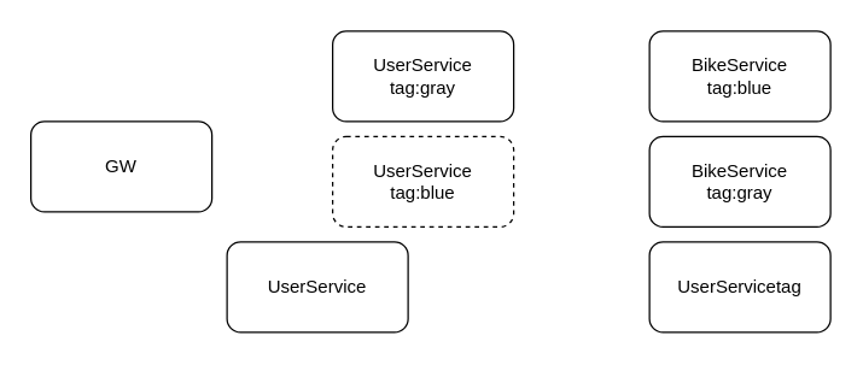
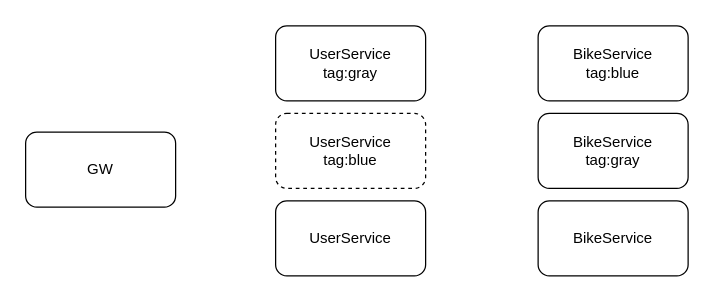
- <mxCell id="2" value="GW" style="rounded=1;whiteSpace=wrap;html=1;" vertex="1" parent="1"><mxGeometry x="20" y="80" width="120" height="60" as="geometry" /></mxCell>
+ <mxCell id="2" value="GW" style="rounded=1;whiteSpace=wrap;html=1;" vertex="1" parent="1"><mxGeometry x="20" y="105" width="120" height="60" as="geometry" /></mxCell>
- <mxCell id="4" value="&lt;span style=&quot;white-space: normal&quot;&gt;UserService&lt;/span&gt;&lt;br style=&quot;white-space: normal&quot;&gt;" style="rounded=1;whiteSpace=wrap;html=1;" vertex="1" parent="1"><mxGeometry x="150" y="160" width="120" height="60" as="geometry" /></mxCell>
+ <mxCell id="4" value="&lt;span style=&quot;white-space: normal&quot;&gt;UserService&lt;/span&gt;&lt;br style=&quot;white-space: normal&quot;&gt;" style="rounded=1;whiteSpace=wrap;html=1;" vertex="1" parent="1"><mxGeometry x="220" y="160" width="120" height="60" as="geometry" /></mxCell>
- <mxCell id="7" value="UserServicetag" style="rounded=1;whiteSpace=wrap;html=1;" vertex="1" parent="1"><mxGeometry x="430" y="160" width="120" height="60" as="geometry" /></mxCell>
+ <mxCell id="7" value="BikeService" style="rounded=1;whiteSpace=wrap;html=1;" vertex="1" parent="1"><mxGeometry x="430" y="160" width="120" height="60" as="geometry" /></mxCell>
